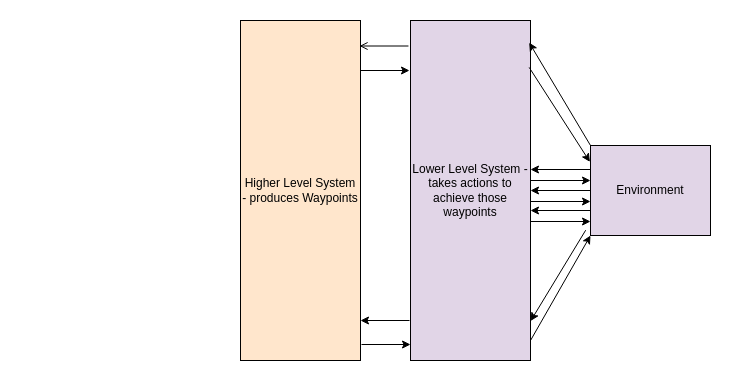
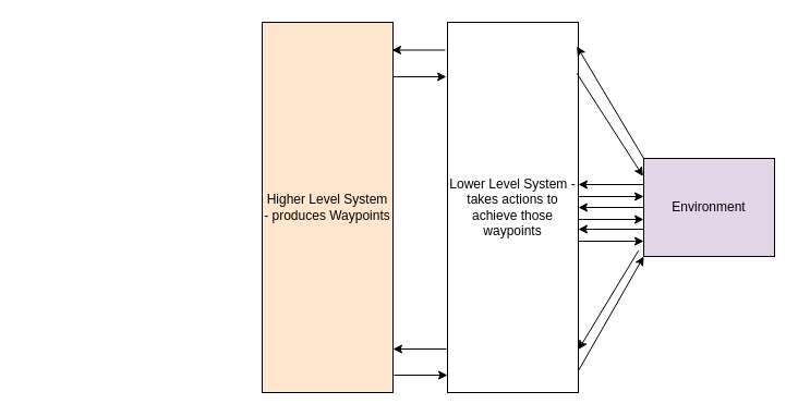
- <mxCell id="7" value="" style="endArrow=open;html=1;rounded=0;exitX=-0.017;exitY=0.075;exitDx=0;exitDy=0;exitPerimeter=0;entryX=0.992;entryY=0.075;entryDx=0;entryDy=0;entryPerimeter=0;" edge="1" parent="1" source="4" target="3"><mxGeometry width="50" height="50" relative="1" as="geometry"><mxPoint x="490" y="300" as="sourcePoint" /><mxPoint x="540" y="250" as="targetPoint" /></mxGeometry></mxCell>
+ <mxCell id="7" value="" style="endArrow=classic;html=1;rounded=0;exitX=-0.017;exitY=0.075;exitDx=0;exitDy=0;exitPerimeter=0;entryX=0.992;entryY=0.075;entryDx=0;entryDy=0;entryPerimeter=0;" edge="1" parent="1" source="4" target="3"><mxGeometry width="50" height="50" relative="1" as="geometry"><mxPoint x="490" y="300" as="sourcePoint" /><mxPoint x="540" y="250" as="targetPoint" /></mxGeometry></mxCell>
- <mxCell id="4" value="Lower Level System - takes actions to achieve those waypoints" style="rounded=0;whiteSpace=wrap;html=1;fillColor=#e1d5e7;" vertex="1" parent="1"><mxGeometry x="410" y="20" width="120" height="340" as="geometry" /></mxCell>
+ <mxCell id="4" value="Lower Level System - takes actions to achieve those waypoints" style="rounded=0;whiteSpace=wrap;html=1;" vertex="1" parent="1"><mxGeometry x="410" y="20" width="120" height="340" as="geometry" /></mxCell>
